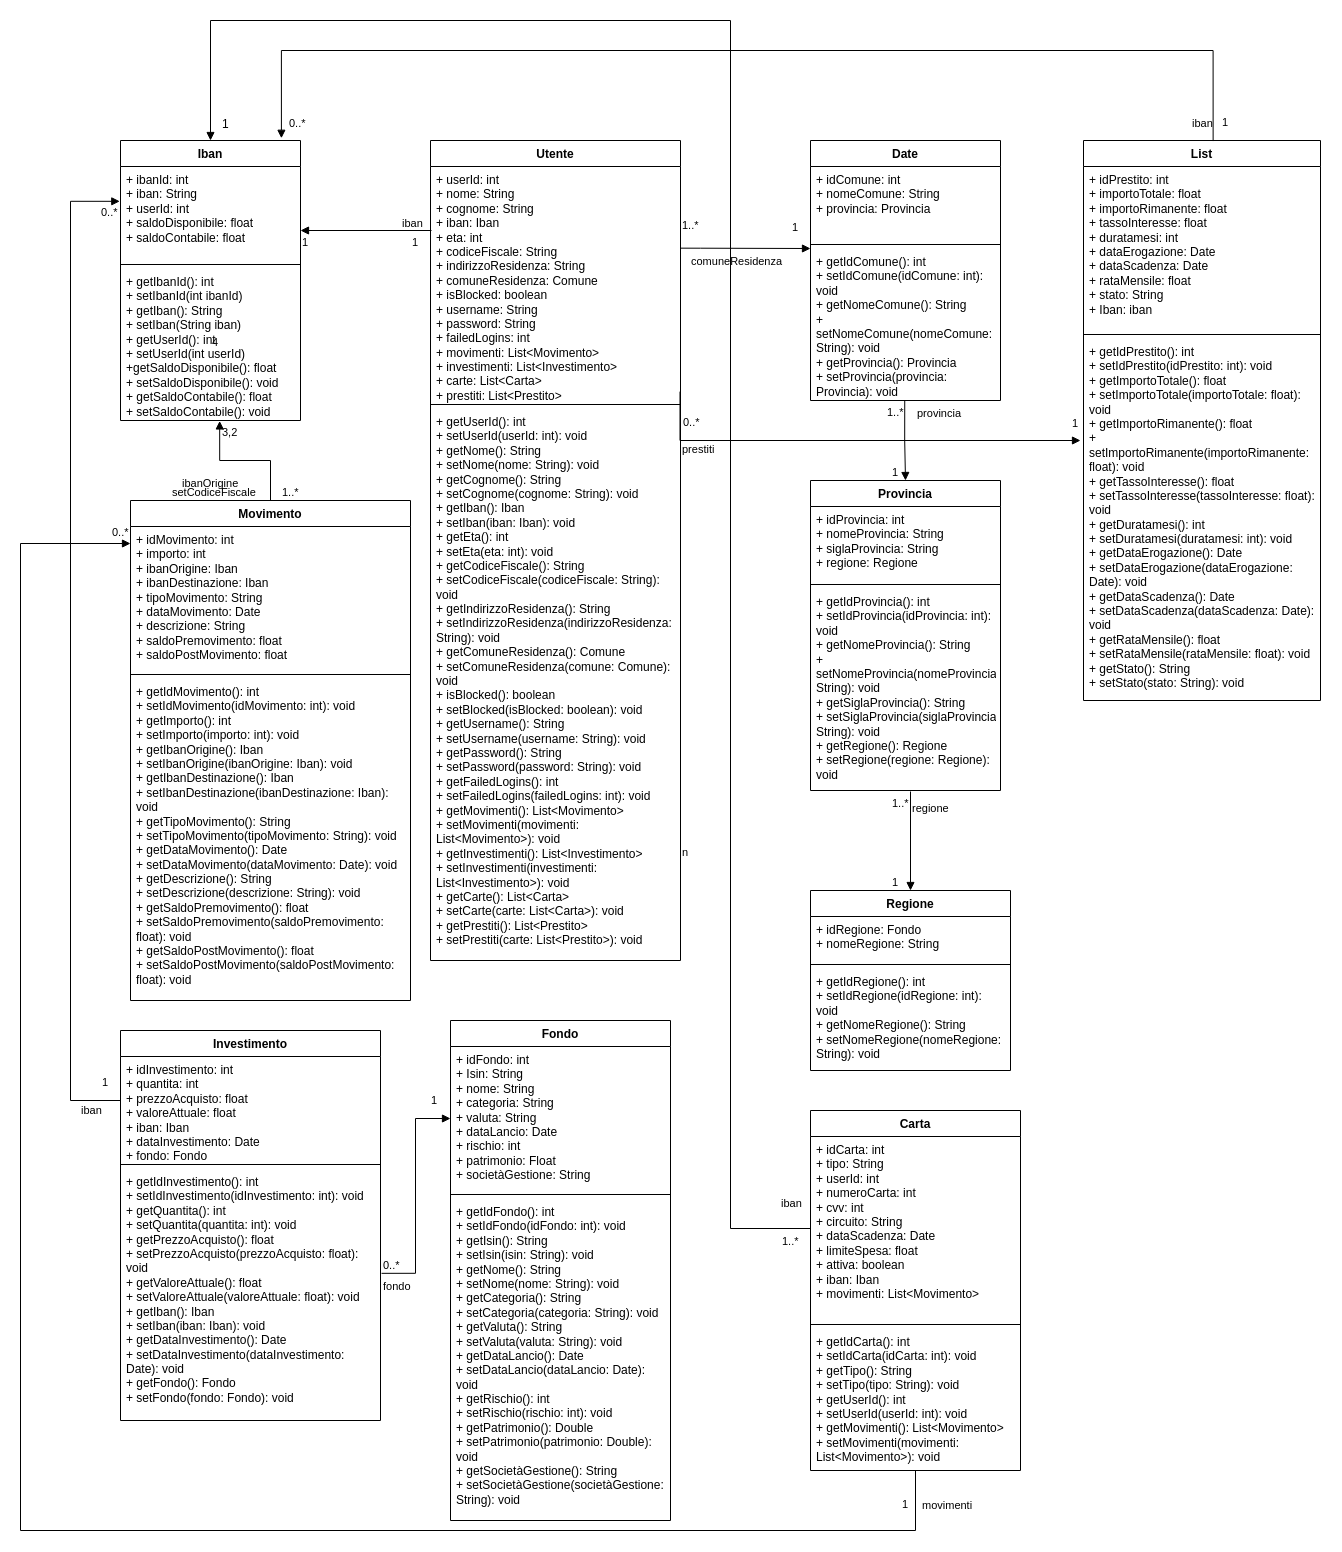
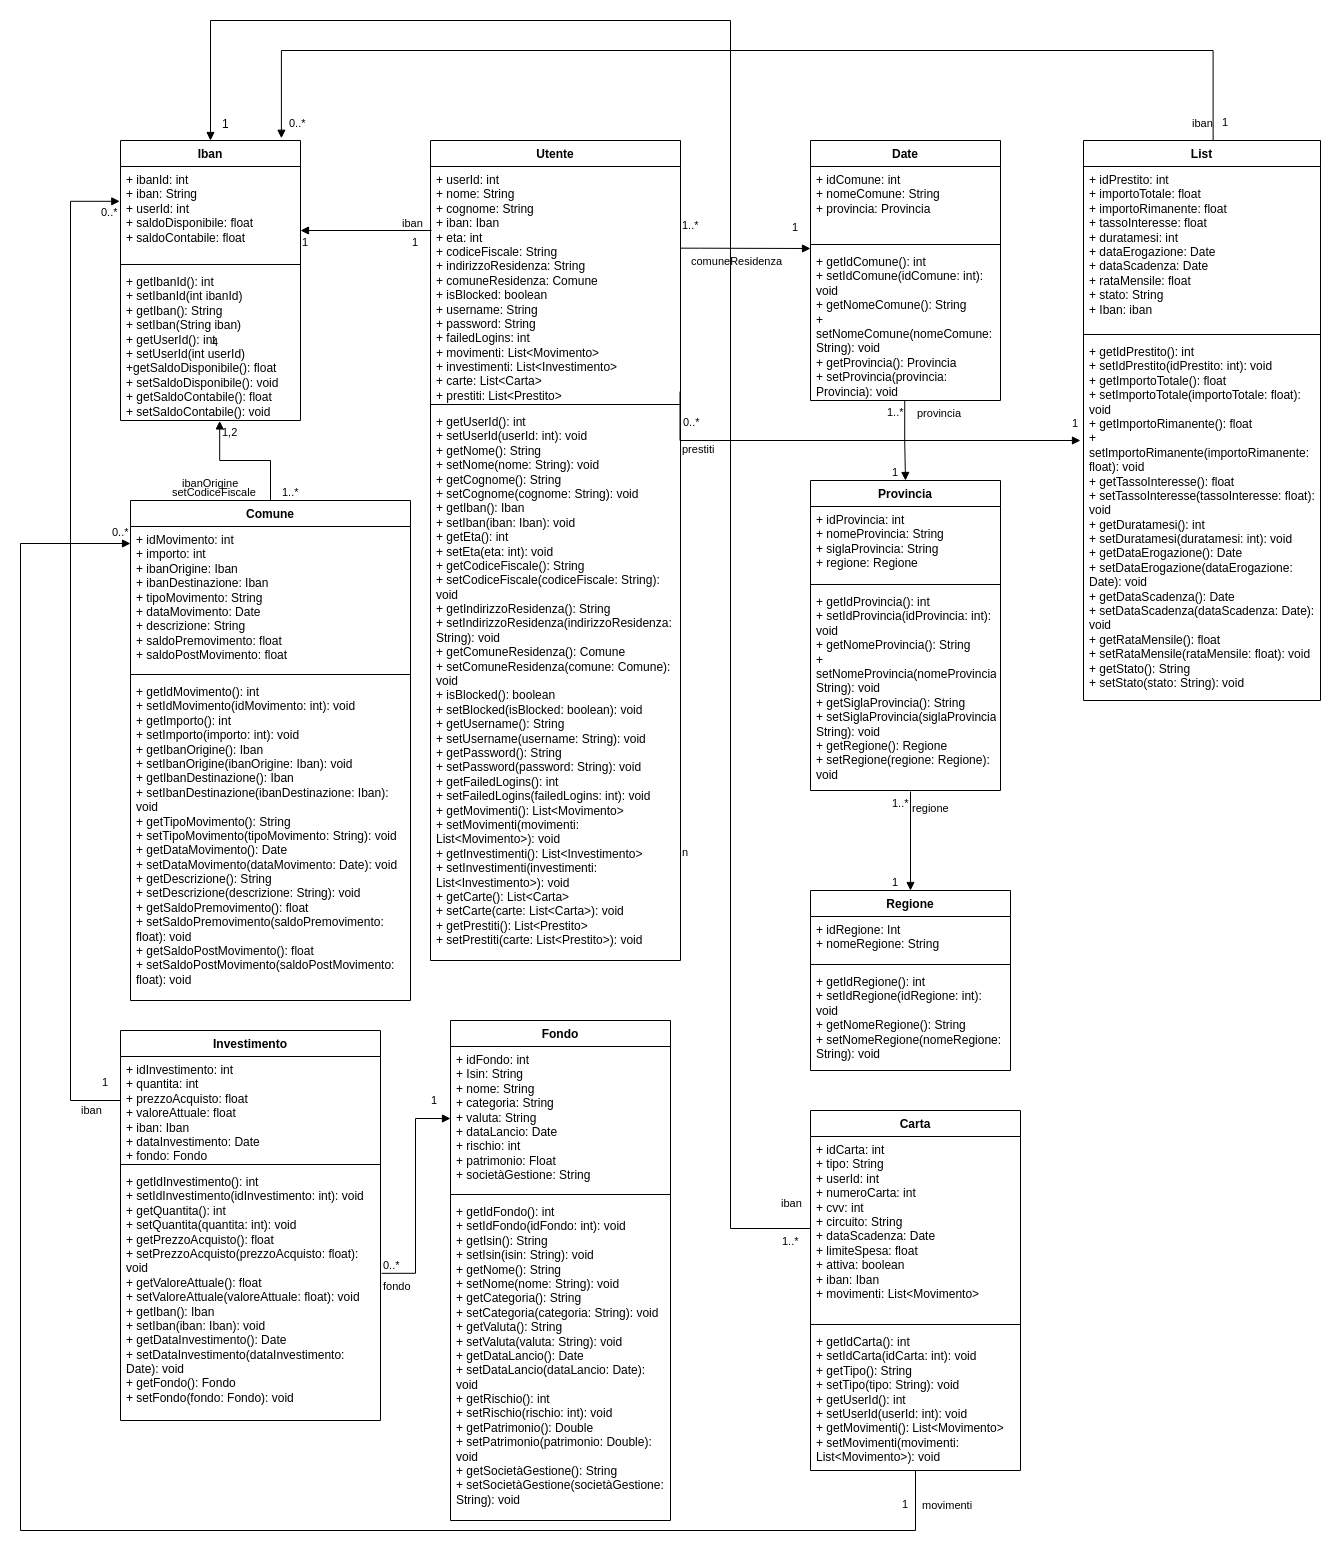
- <mxCell id="67" value="3,2" style="edgeLabel;resizable=0;html=1;align=left;verticalAlign=bottom;labelBackgroundColor=none;" connectable="0" vertex="1" parent="1"><mxGeometry x="220" y="440" as="geometry" /></mxCell>
+ <mxCell id="67" value="1,2" style="edgeLabel;resizable=0;html=1;align=left;verticalAlign=bottom;labelBackgroundColor=none;" connectable="0" vertex="1" parent="1"><mxGeometry x="220" y="440" as="geometry" /></mxCell>
- <mxCell id="34" value="Movimento" style="swimlane;fontStyle=1;align=center;verticalAlign=top;childLayout=stackLayout;horizontal=1;startSize=26;horizontalStack=0;resizeParent=1;resizeParentMax=0;resizeLast=0;collapsible=1;marginBottom=0;whiteSpace=wrap;html=1;" vertex="1" parent="1"><mxGeometry x="130" y="500" width="280" height="500" as="geometry" /></mxCell>
+ <mxCell id="34" value="Comune" style="swimlane;fontStyle=1;align=center;verticalAlign=top;childLayout=stackLayout;horizontal=1;startSize=26;horizontalStack=0;resizeParent=1;resizeParentMax=0;resizeLast=0;collapsible=1;marginBottom=0;whiteSpace=wrap;html=1;" vertex="1" parent="1"><mxGeometry x="130" y="500" width="280" height="500" as="geometry" /></mxCell>
- <mxCell id="27" value="+ idRegione: Fondo&lt;div&gt;+ nomeRegione: String&lt;/div&gt;" style="text;strokeColor=none;fillColor=none;align=left;verticalAlign=top;spacingLeft=4;spacingRight=4;overflow=hidden;rotatable=0;points=[[0,0.5],[1,0.5]];portConstraint=eastwest;whiteSpace=wrap;html=1;" vertex="1" parent="26"><mxGeometry y="26" width="200" height="44" as="geometry" /></mxCell>
+ <mxCell id="27" value="+ idRegione: Int&lt;div&gt;+ nomeRegione: String&lt;/div&gt;" style="text;strokeColor=none;fillColor=none;align=left;verticalAlign=top;spacingLeft=4;spacingRight=4;overflow=hidden;rotatable=0;points=[[0,0.5],[1,0.5]];portConstraint=eastwest;whiteSpace=wrap;html=1;" vertex="1" parent="26"><mxGeometry y="26" width="200" height="44" as="geometry" /></mxCell>
